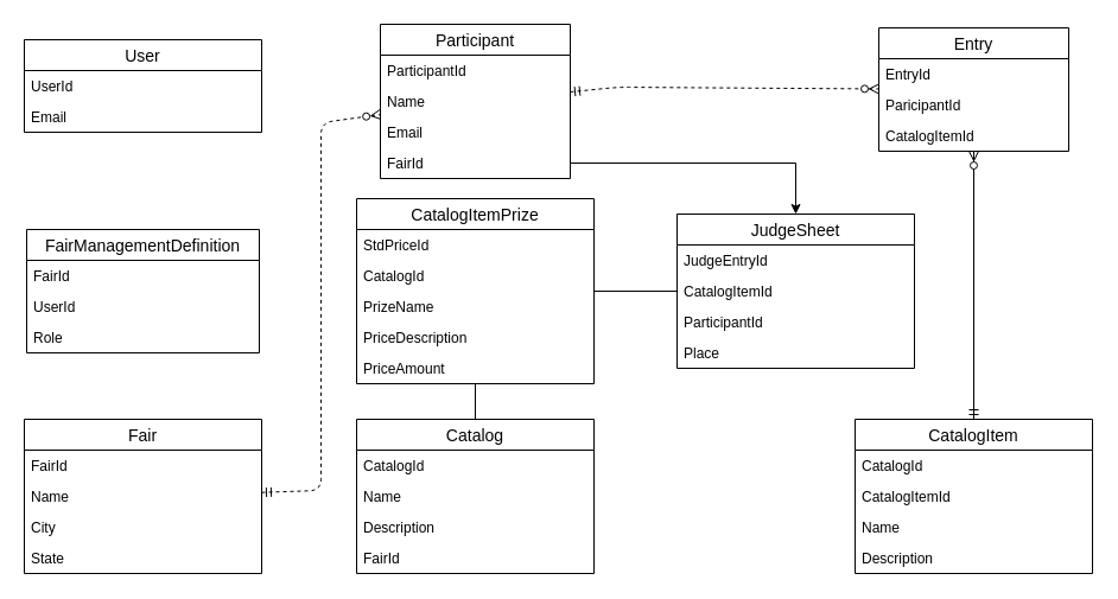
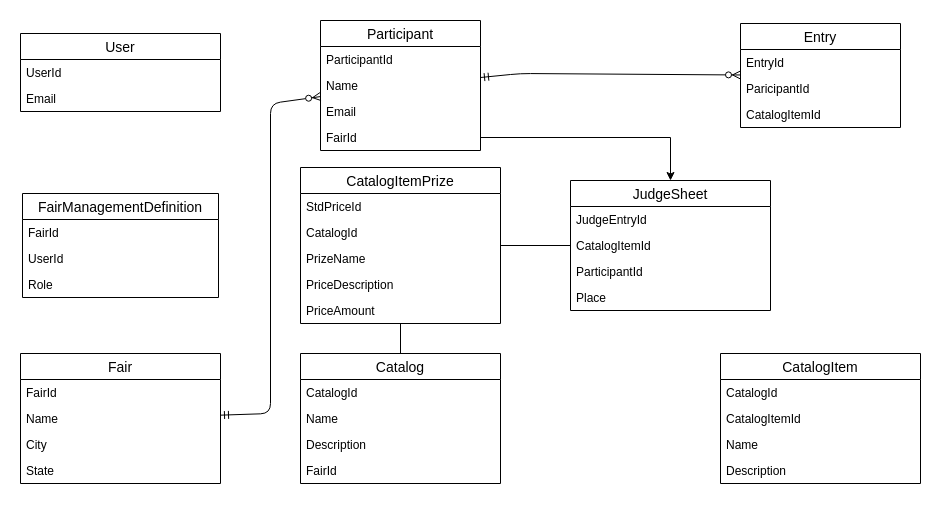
- <mxCell id="15" value="" style="fontSize=12;html=1;endArrow=ERzeroToMany;startArrow=ERmandOne;dashed=1;" parent="1" source="41" target="46" edge="1"><mxGeometry width="100" height="100" relative="1" as="geometry"><mxPoint x="230" y="424.667" as="sourcePoint" /><mxPoint x="330" y="111.077" as="targetPoint" /><Array as="points"><mxPoint x="520" y="73" /></Array></mxGeometry></mxCell>
+ <mxCell id="15" value="" style="fontSize=12;html=1;endArrow=ERzeroToMany;startArrow=ERmandOne;" parent="1" source="41" target="46" edge="1"><mxGeometry width="100" height="100" relative="1" as="geometry"><mxPoint x="230" y="424.667" as="sourcePoint" /><mxPoint x="330" y="111.077" as="targetPoint" /><Array as="points"><mxPoint x="520" y="73" /></Array></mxGeometry></mxCell>
- <mxCell id="16" value="" style="fontSize=12;html=1;endArrow=ERzeroToMany;startArrow=ERmandOne;" parent="1" source="23" target="46" edge="1"><mxGeometry width="100" height="100" relative="1" as="geometry"><mxPoint x="490" y="108" as="sourcePoint" /><mxPoint x="600" y="108" as="targetPoint" /><Array as="points" /></mxGeometry></mxCell>
- <mxCell id="14" value="" style="fontSize=12;html=1;endArrow=ERzeroToMany;startArrow=ERmandOne;dashed=1;" parent="1" source="9" target="41" edge="1"><mxGeometry width="100" height="100" relative="1" as="geometry"><mxPoint x="130" y="121" as="sourcePoint" /><mxPoint x="130" y="203" as="targetPoint" /><Array as="points"><mxPoint x="270" y="413" /><mxPoint x="270" y="103" /></Array></mxGeometry></mxCell>
+ <mxCell id="14" value="" style="fontSize=12;html=1;endArrow=ERzeroToMany;startArrow=ERmandOne;" parent="1" source="9" target="41" edge="1"><mxGeometry width="100" height="100" relative="1" as="geometry"><mxPoint x="130" y="121" as="sourcePoint" /><mxPoint x="130" y="203" as="targetPoint" /><Array as="points"><mxPoint x="270" y="413" /><mxPoint x="270" y="103" /></Array></mxGeometry></mxCell>
